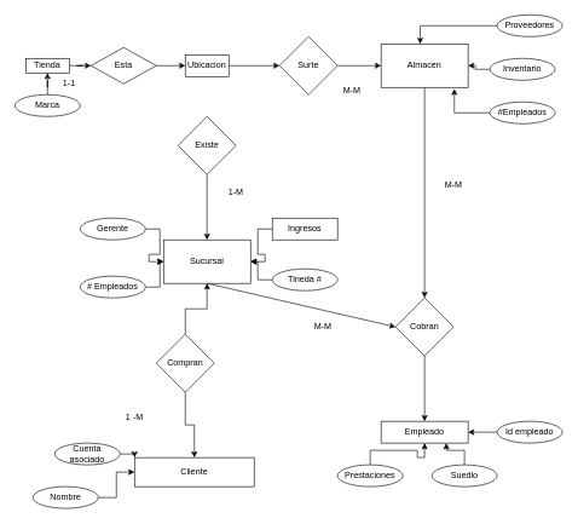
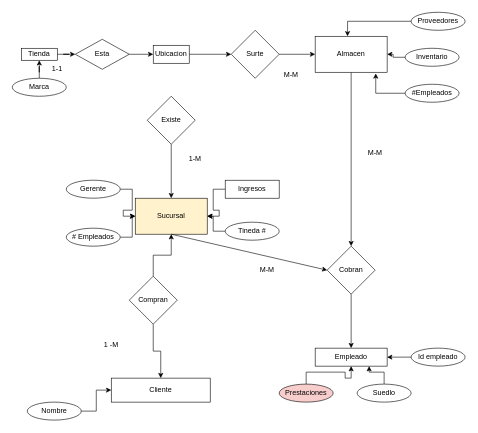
- <mxCell id="14" value="Sucursal" style="rounded=0;whiteSpace=wrap;html=1;" vertex="1" parent="1"><mxGeometry x="225" y="330" width="120" height="60" as="geometry" /></mxCell>
+ <mxCell id="14" value="Sucursal" style="rounded=0;whiteSpace=wrap;html=1;fillColor=#fff2cc;" vertex="1" parent="1"><mxGeometry x="225" y="330" width="120" height="60" as="geometry" /></mxCell>
- <mxCell id="29" value="Cuenta asociado" style="ellipse;whiteSpace=wrap;html=1;" vertex="1" parent="1"><mxGeometry x="75" y="610" width="90" height="30" as="geometry" /></mxCell>
- <mxCell id="28" value="" style="edgeStyle=orthogonalEdgeStyle;rounded=0;orthogonalLoop=1;jettySize=auto;html=1;entryX=0;entryY=0;entryDx=0;entryDy=0;" edge="1" parent="1" source="29" target="15"><mxGeometry relative="1" as="geometry" /></mxCell>
- <mxCell id="45" value="Prestaciones" style="ellipse;whiteSpace=wrap;html=1;" vertex="1" parent="1"><mxGeometry x="465" y="640" width="90" height="30" as="geometry" /></mxCell>
+ <mxCell id="45" value="Prestaciones" style="ellipse;whiteSpace=wrap;html=1;fillColor=#f8cecc;" vertex="1" parent="1"><mxGeometry x="465" y="640" width="90" height="30" as="geometry" /></mxCell>
